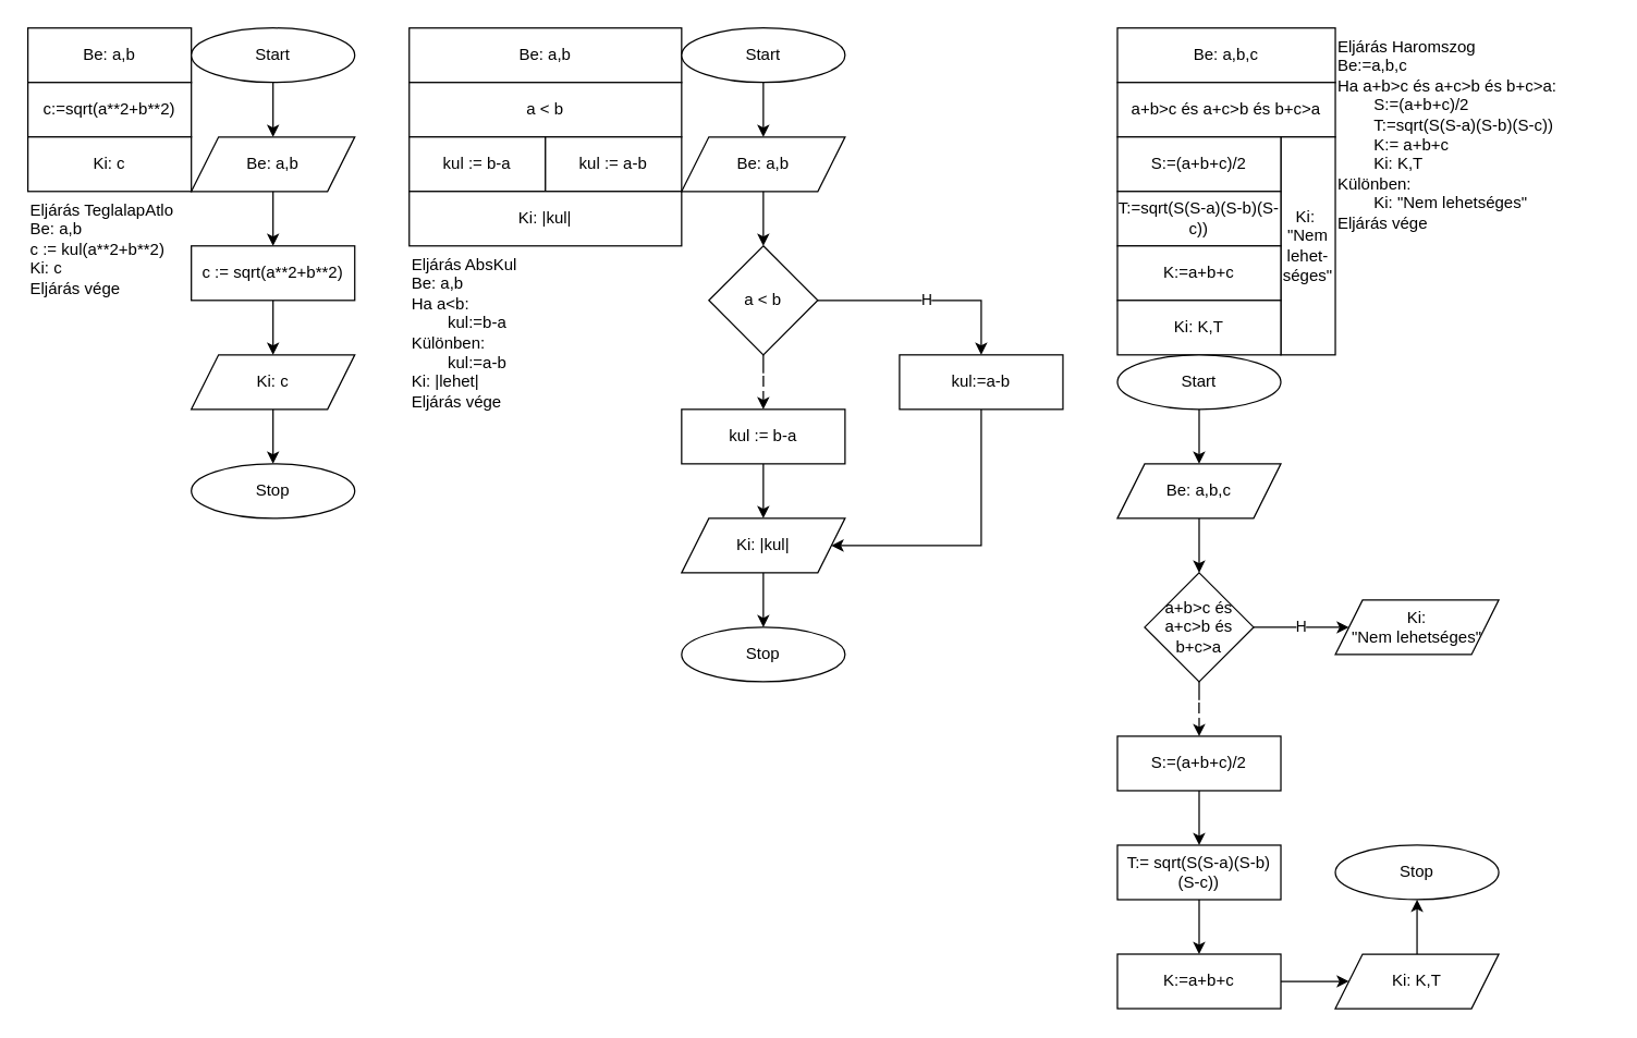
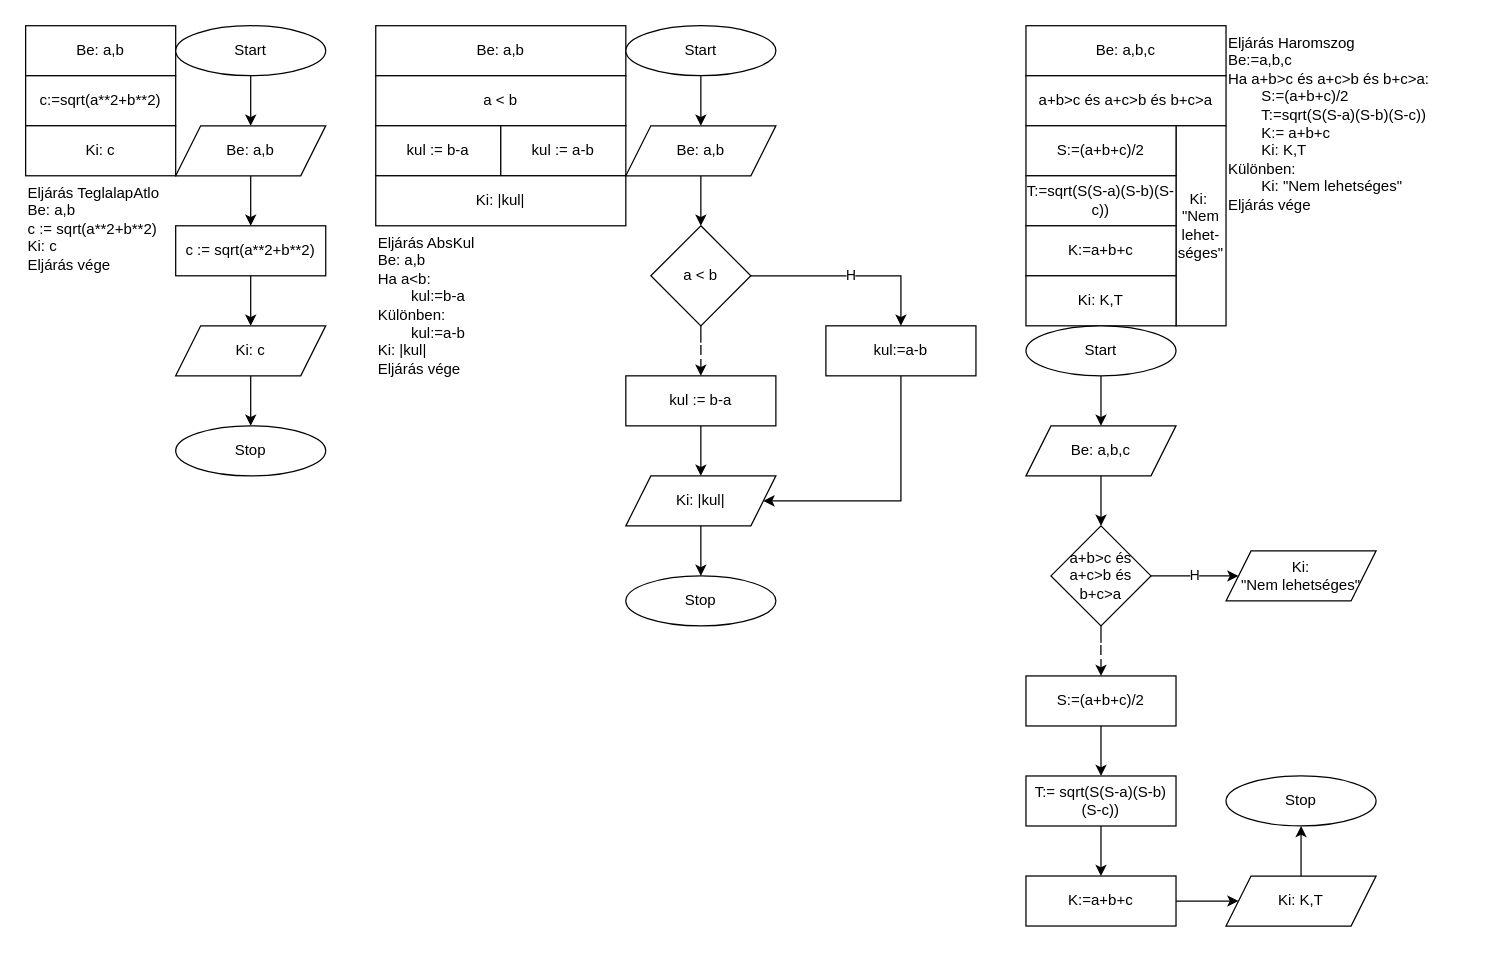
- <mxCell id="14" value="Eljárás TeglalapAtlo&lt;div&gt;Be: a,b&lt;/div&gt;&lt;div&gt;c := kul(a**2+b**2)&lt;/div&gt;&lt;div&gt;Ki: c&lt;/div&gt;&lt;div&gt;Eljárás vége&lt;/div&gt;" style="text;html=1;align=left;verticalAlign=top;whiteSpace=wrap;rounded=0;" parent="1" vertex="1"><mxGeometry y="140" width="120" height="200" as="geometry" x="20" /></mxCell>
+ <mxCell id="14" value="Eljárás TeglalapAtlo&lt;div&gt;Be: a,b&lt;/div&gt;&lt;div&gt;c := sqrt(a**2+b**2)&lt;/div&gt;&lt;div&gt;Ki: c&lt;/div&gt;&lt;div&gt;Eljárás vége&lt;/div&gt;" style="text;html=1;align=left;verticalAlign=top;whiteSpace=wrap;rounded=0;" parent="1" vertex="1"><mxGeometry y="140" width="120" height="200" as="geometry" x="20" /></mxCell>
- <mxCell id="20" value="Eljárás AbsKul&lt;div&gt;&lt;span style=&quot;background-color: initial;&quot;&gt;Be: a,b&lt;/span&gt;&lt;/div&gt;&lt;div&gt;&lt;span style=&quot;background-color: initial;&quot;&gt;Ha a&amp;lt;b:&lt;/span&gt;&lt;/div&gt;&lt;div&gt;&lt;span style=&quot;background-color: initial;&quot;&gt;&lt;span style=&quot;white-space: pre;&quot;&gt;&#09;&lt;/span&gt;kul:=b-a&lt;br&gt;&lt;/span&gt;&lt;/div&gt;&lt;div&gt;&lt;span style=&quot;background-color: initial;&quot;&gt;Különben:&lt;/span&gt;&lt;/div&gt;&lt;div&gt;&lt;span style=&quot;background-color: initial;&quot;&gt;&lt;span style=&quot;white-space: pre;&quot;&gt;&#09;&lt;/span&gt;kul:=a-b&lt;br&gt;&lt;/span&gt;&lt;/div&gt;&lt;div&gt;&lt;span style=&quot;background-color: initial;&quot;&gt;Ki: |lehet|&lt;/span&gt;&lt;/div&gt;&lt;div&gt;&lt;span style=&quot;background-color: initial;&quot;&gt;Eljárás vége&lt;/span&gt;&lt;br&gt;&lt;/div&gt;" style="text;html=1;align=left;verticalAlign=top;whiteSpace=wrap;rounded=0;" parent="1" vertex="1"><mxGeometry x="300" y="180" width="200" height="240" as="geometry" /></mxCell>
+ <mxCell id="20" value="Eljárás AbsKul&lt;div&gt;&lt;span style=&quot;background-color: initial;&quot;&gt;Be: a,b&lt;/span&gt;&lt;/div&gt;&lt;div&gt;&lt;span style=&quot;background-color: initial;&quot;&gt;Ha a&amp;lt;b:&lt;/span&gt;&lt;/div&gt;&lt;div&gt;&lt;span style=&quot;background-color: initial;&quot;&gt;&lt;span style=&quot;white-space: pre;&quot;&gt;&#09;&lt;/span&gt;kul:=b-a&lt;br&gt;&lt;/span&gt;&lt;/div&gt;&lt;div&gt;&lt;span style=&quot;background-color: initial;&quot;&gt;Különben:&lt;/span&gt;&lt;/div&gt;&lt;div&gt;&lt;span style=&quot;background-color: initial;&quot;&gt;&lt;span style=&quot;white-space: pre;&quot;&gt;&#09;&lt;/span&gt;kul:=a-b&lt;br&gt;&lt;/span&gt;&lt;/div&gt;&lt;div&gt;&lt;span style=&quot;background-color: initial;&quot;&gt;Ki: |kul|&lt;/span&gt;&lt;/div&gt;&lt;div&gt;&lt;span style=&quot;background-color: initial;&quot;&gt;Eljárás vége&lt;/span&gt;&lt;br&gt;&lt;/div&gt;" style="text;html=1;align=left;verticalAlign=top;whiteSpace=wrap;rounded=0;" parent="1" vertex="1"><mxGeometry x="300" y="180" width="200" height="240" as="geometry" /></mxCell>
